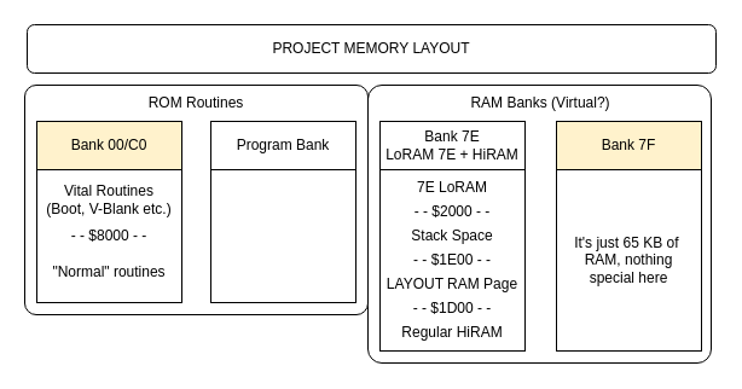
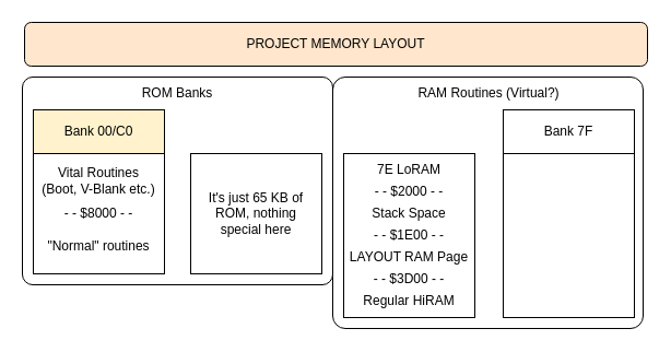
- <mxCell id="4" value="PROJECT MEMORY LAYOUT" style="rounded=1;whiteSpace=wrap;html=1;" vertex="1" parent="1"><mxGeometry x="22" y="20" width="570" height="40" as="geometry" /></mxCell>
+ <mxCell id="4" value="PROJECT MEMORY LAYOUT" style="rounded=1;whiteSpace=wrap;html=1;fillColor=#ffe6cc;" vertex="1" parent="1"><mxGeometry x="22" y="20" width="570" height="40" as="geometry" /></mxCell>
- <mxCell id="9" value="ROM Routines" style="text;html=1;align=center;verticalAlign=middle;whiteSpace=wrap;rounded=0;" vertex="1" parent="1"><mxGeometry x="22" y="70" width="280" height="30" as="geometry" /></mxCell>
+ <mxCell id="9" value="ROM Banks" style="text;html=1;align=center;verticalAlign=middle;whiteSpace=wrap;rounded=0;" vertex="1" parent="1"><mxGeometry x="22" y="70" width="280" height="30" as="geometry" /></mxCell>
- <mxCell id="10" value="RAM Banks (Virtual?)" style="text;html=1;align=center;verticalAlign=middle;whiteSpace=wrap;rounded=0;" vertex="1" parent="1"><mxGeometry x="307" y="70" width="280" height="30" as="geometry" /></mxCell>
+ <mxCell id="10" value="RAM Routines (Virtual?)" style="text;html=1;align=center;verticalAlign=middle;whiteSpace=wrap;rounded=0;" vertex="1" parent="1"><mxGeometry x="307" y="70" width="280" height="30" as="geometry" /></mxCell>
- <mxCell id="8" value="Program Bank" style="rounded=0;whiteSpace=wrap;html=1;" vertex="1" parent="1"><mxGeometry x="174" y="100" width="120" height="40" as="geometry" /></mxCell>
- <mxCell id="6" value="Bank 7E&lt;div&gt;LoRAM 7E + HiRAM&lt;/div&gt;" style="rounded=0;whiteSpace=wrap;html=1;" vertex="1" parent="1"><mxGeometry x="314" y="100" width="120" height="40" as="geometry" /></mxCell>
- <mxCell id="7" value="Bank 7F" style="rounded=0;whiteSpace=wrap;html=1;fillColor=#fff2cc;" vertex="1" parent="1"><mxGeometry x="460" y="100" width="120" height="40" as="geometry" /></mxCell>
+ <mxCell id="7" value="Bank 7F" style="rounded=0;whiteSpace=wrap;html=1;" vertex="1" parent="1"><mxGeometry x="460" y="100" width="120" height="40" as="geometry" /></mxCell>
+ <mxCell id="16" value="It's just 65 KB of ROM, nothing&lt;div&gt;special here&lt;/div&gt;" style="text;html=1;align=center;verticalAlign=middle;whiteSpace=wrap;rounded=0;" vertex="1" parent="1"><mxGeometry x="174" y="140" width="120" height="110" as="geometry" /></mxCell>
- <mxCell id="26" value="It's just 65 KB of&amp;nbsp;&lt;div&gt;RAM, nothing&lt;/div&gt;&lt;div&gt;special here&lt;/div&gt;" style="text;html=1;align=center;verticalAlign=middle;whiteSpace=wrap;rounded=0;" vertex="1" parent="1"><mxGeometry x="460" y="140" width="120" height="150" as="geometry" /></mxCell>
- <mxCell id="24" value="- - $1D00 - -" style="text;html=1;align=center;verticalAlign=middle;whiteSpace=wrap;rounded=0;" vertex="1" parent="1"><mxGeometry x="316" y="240" width="116" height="30" as="geometry" /></mxCell>
+ <mxCell id="24" value="- - $3D00 - -" style="text;html=1;align=center;verticalAlign=middle;whiteSpace=wrap;rounded=0;" vertex="1" parent="1"><mxGeometry x="316" y="240" width="116" height="30" as="geometry" /></mxCell>
